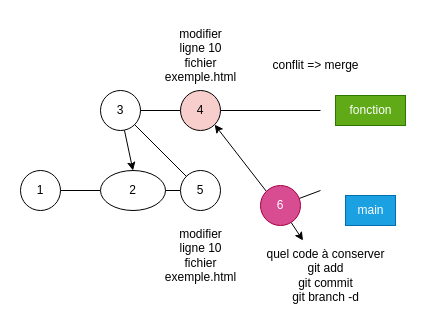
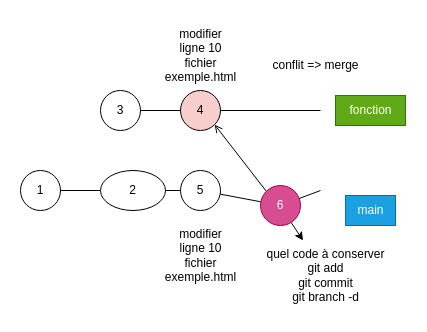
- <mxCell id="17" style="edgeStyle=none;html=1;exitX=0;exitY=0;exitDx=0;exitDy=0;entryX=1;entryY=1;entryDx=0;entryDy=0;" parent="1" source="19" target="9" edge="1"><mxGeometry relative="1" as="geometry" /></mxCell>
+ <mxCell id="17" style="edgeStyle=none;html=1;exitX=0;exitY=0;exitDx=0;exitDy=0;entryX=1;entryY=1;entryDx=0;entryDy=0;endArrow=open;" parent="1" source="19" target="9" edge="1"><mxGeometry relative="1" as="geometry" /></mxCell>
- <mxCell id="7" value="" style="edgeStyle=none;html=1;entryX=0.5;entryY=0;entryDx=0;entryDy=0;" parent="1" source="8" target="6" edge="1"><mxGeometry relative="1" as="geometry" /></mxCell>
- <mxCell id="16" value="" style="endArrow=none;html=1;startArrow=none;" parent="1" source="14" target="8" edge="1"><mxGeometry width="50" height="50" relative="1" as="geometry"><mxPoint x="220" y="190" as="sourcePoint" /><mxPoint x="320" y="190" as="targetPoint" /></mxGeometry></mxCell>
+ <mxCell id="16" value="" style="endArrow=none;html=1;startArrow=none;" parent="1" source="14" target="19" edge="1"><mxGeometry width="50" height="50" relative="1" as="geometry"><mxPoint x="220" y="190" as="sourcePoint" /><mxPoint x="320" y="190" as="targetPoint" /></mxGeometry></mxCell>
